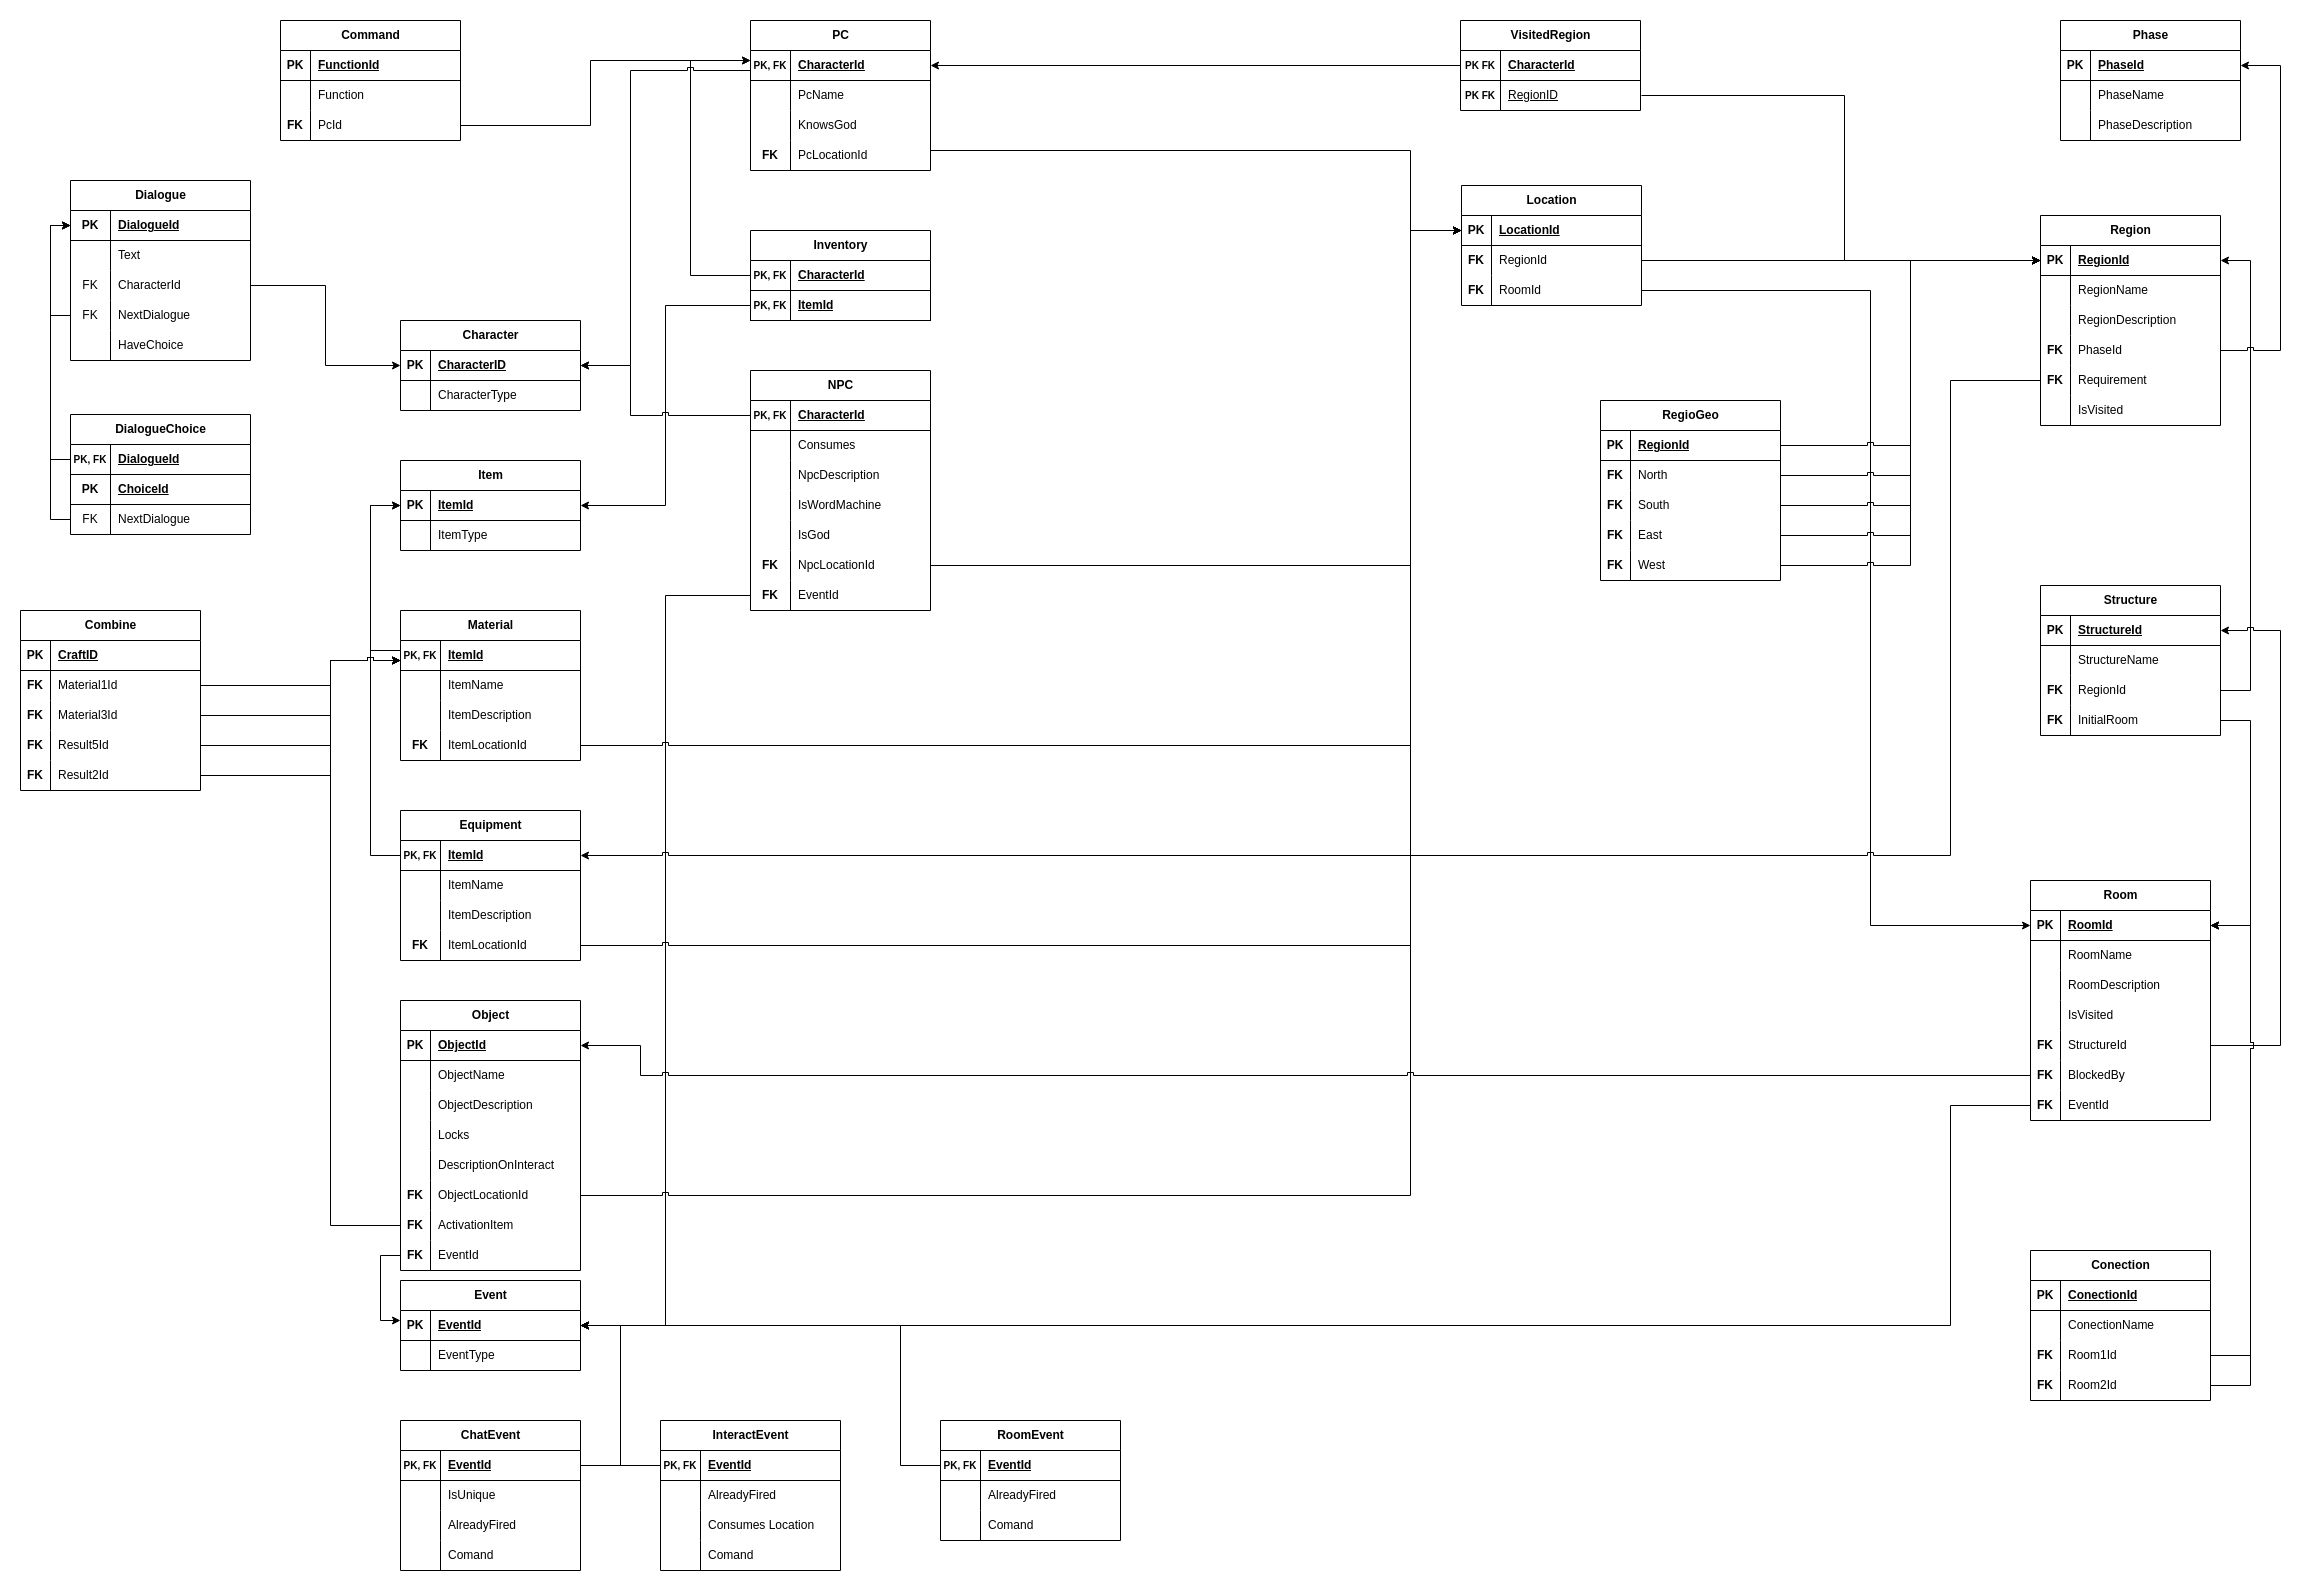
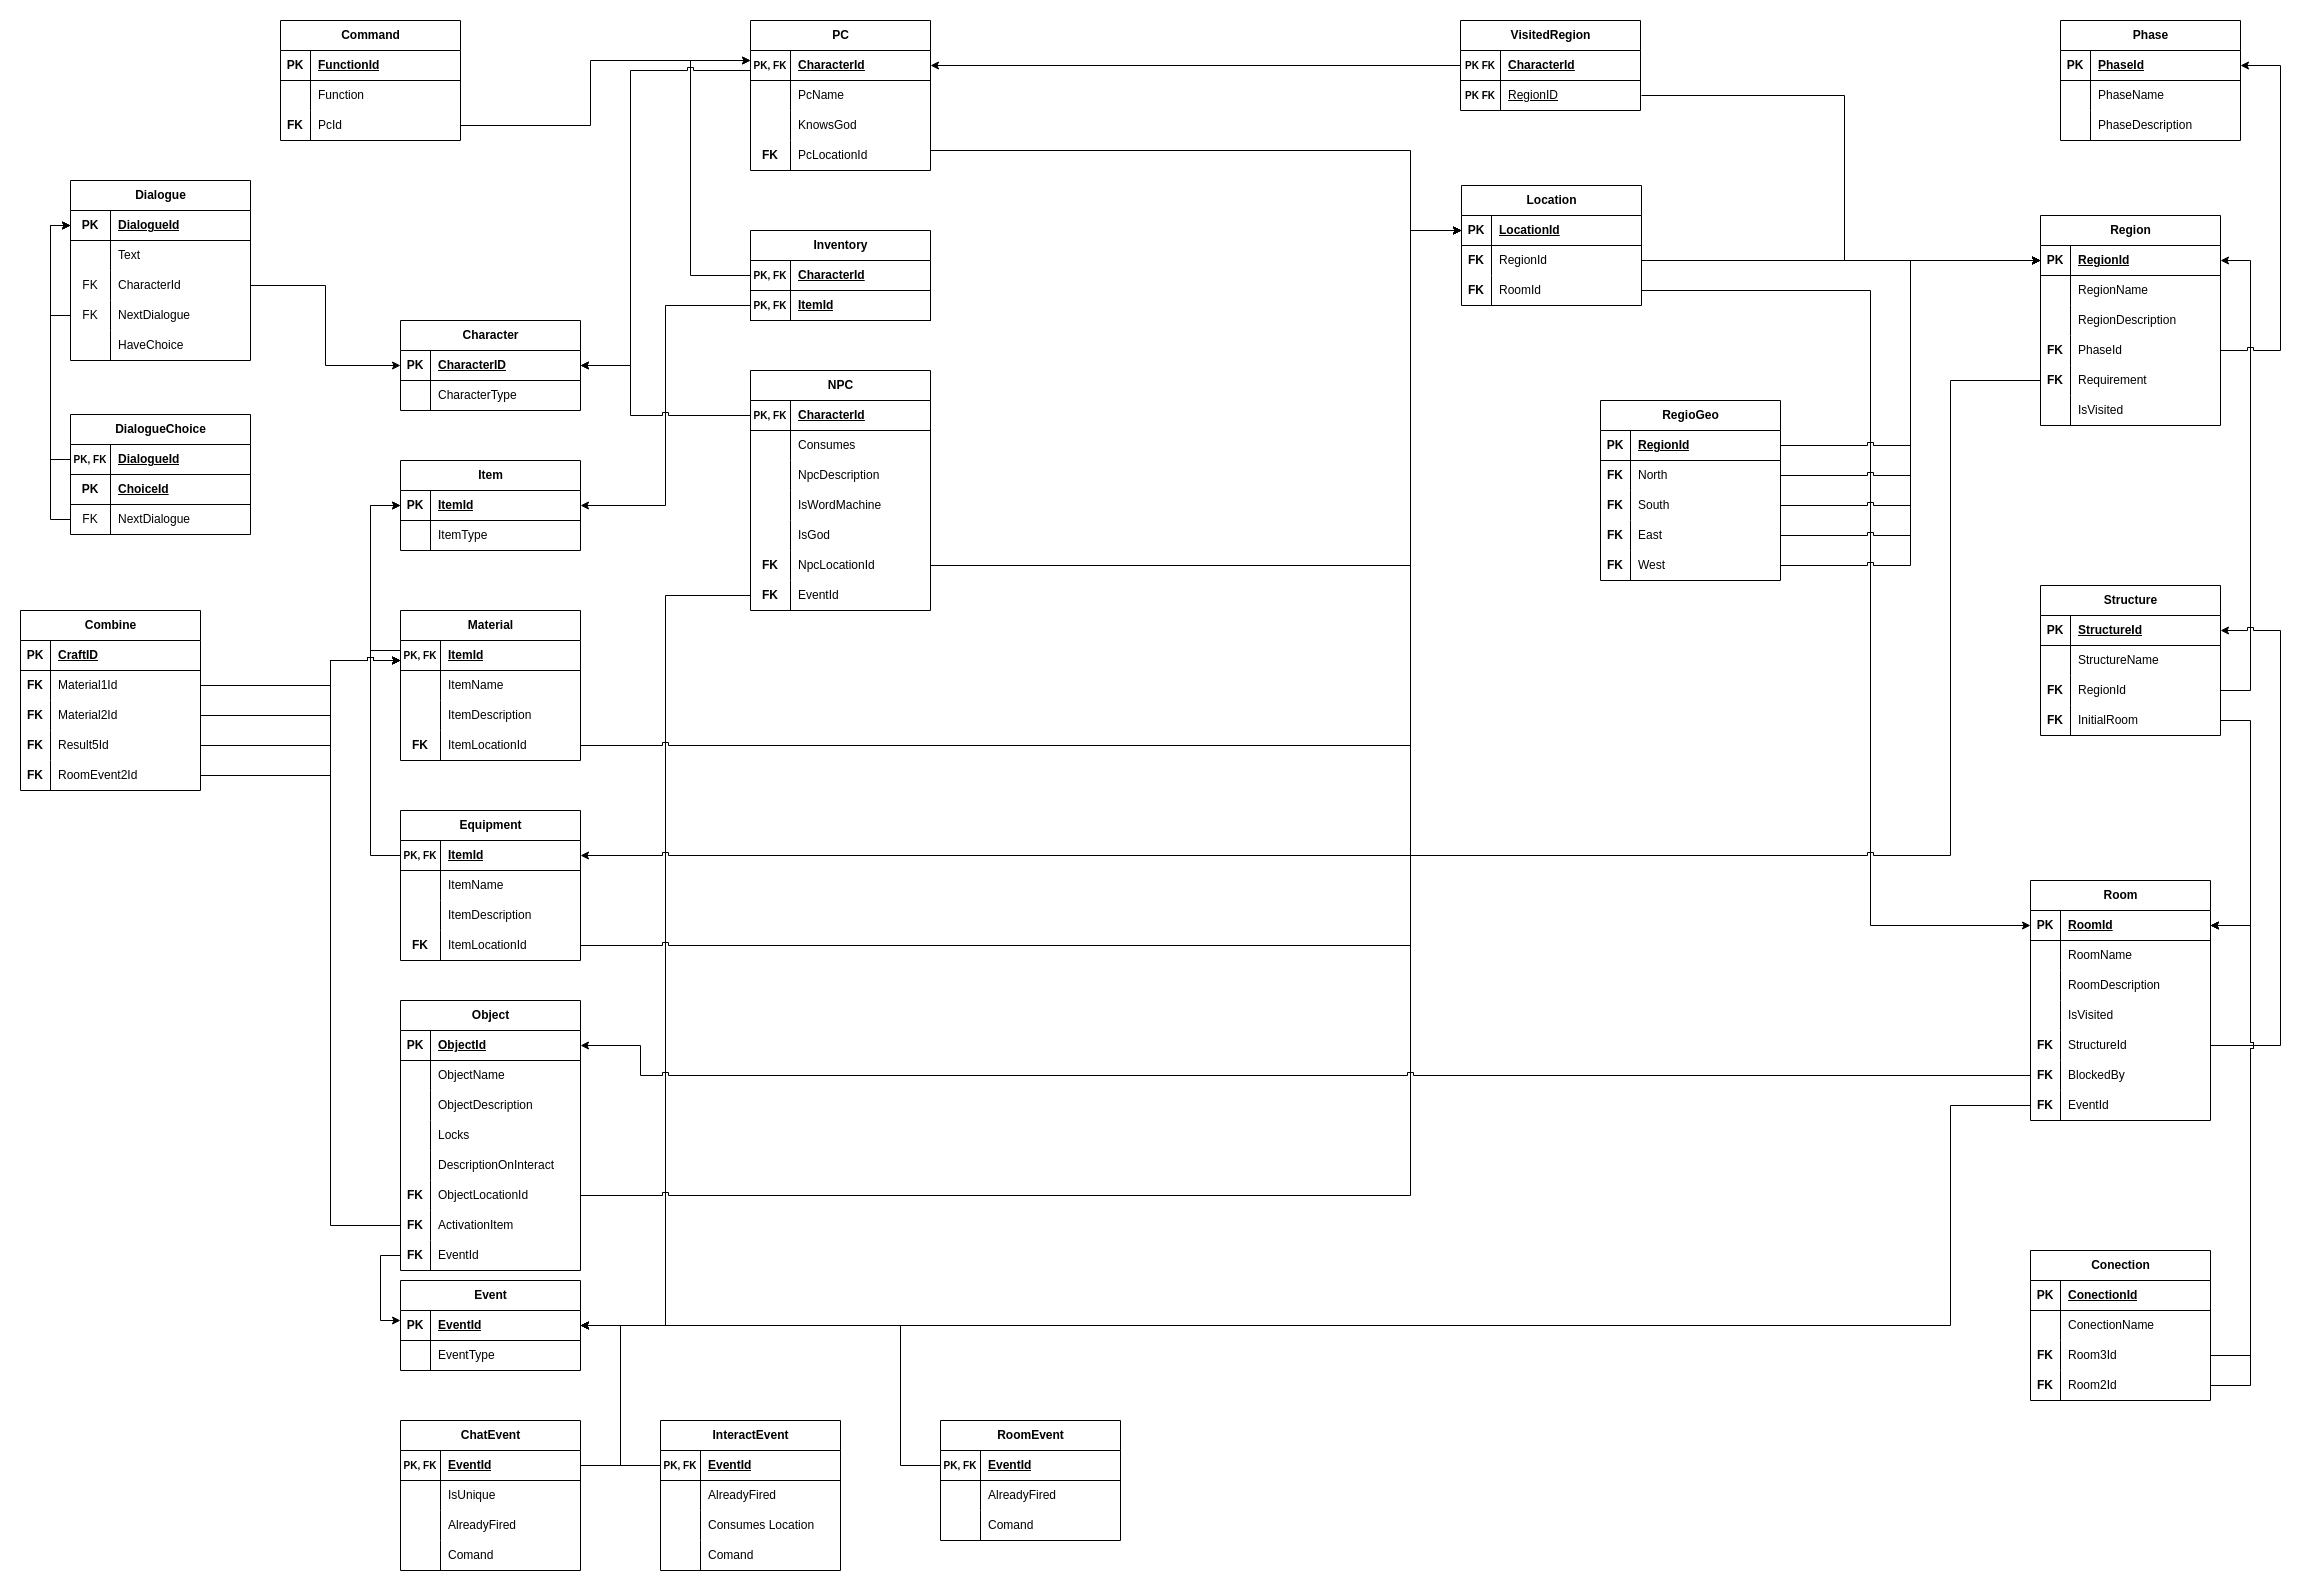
- <mxCell id="36" value="Material3Id" style="shape=partialRectangle;connectable=0;fillColor=none;top=0;left=0;bottom=0;right=0;align=left;spacingLeft=6;overflow=hidden;whiteSpace=wrap;html=1;labelBackgroundColor=none;" parent="34" vertex="1"><mxGeometry x="30" width="150" height="30" as="geometry"><mxRectangle width="150" height="30" as="alternateBounds" /></mxGeometry></mxCell>
+ <mxCell id="36" value="Material2Id" style="shape=partialRectangle;connectable=0;fillColor=none;top=0;left=0;bottom=0;right=0;align=left;spacingLeft=6;overflow=hidden;whiteSpace=wrap;html=1;labelBackgroundColor=none;" parent="34" vertex="1"><mxGeometry x="30" width="150" height="30" as="geometry"><mxRectangle width="150" height="30" as="alternateBounds" /></mxGeometry></mxCell>
- <mxCell id="42" value="Result2Id" style="shape=partialRectangle;connectable=0;fillColor=none;top=0;left=0;bottom=0;right=0;align=left;spacingLeft=6;overflow=hidden;whiteSpace=wrap;html=1;labelBackgroundColor=none;" parent="40" vertex="1"><mxGeometry x="30" width="150" height="30" as="geometry"><mxRectangle width="150" height="30" as="alternateBounds" /></mxGeometry></mxCell>
+ <mxCell id="42" value="RoomEvent2Id" style="shape=partialRectangle;connectable=0;fillColor=none;top=0;left=0;bottom=0;right=0;align=left;spacingLeft=6;overflow=hidden;whiteSpace=wrap;html=1;labelBackgroundColor=none;" parent="40" vertex="1"><mxGeometry x="30" width="150" height="30" as="geometry"><mxRectangle width="150" height="30" as="alternateBounds" /></mxGeometry></mxCell>
- <mxCell id="294" value="Room1Id" style="shape=partialRectangle;connectable=0;fillColor=none;top=0;left=0;bottom=0;right=0;align=left;spacingLeft=6;overflow=hidden;whiteSpace=wrap;html=1;labelBackgroundColor=none;" parent="292" vertex="1"><mxGeometry x="30" width="150" height="30" as="geometry"><mxRectangle width="150" height="30" as="alternateBounds" /></mxGeometry></mxCell>
+ <mxCell id="294" value="Room3Id" style="shape=partialRectangle;connectable=0;fillColor=none;top=0;left=0;bottom=0;right=0;align=left;spacingLeft=6;overflow=hidden;whiteSpace=wrap;html=1;labelBackgroundColor=none;" parent="292" vertex="1"><mxGeometry x="30" width="150" height="30" as="geometry"><mxRectangle width="150" height="30" as="alternateBounds" /></mxGeometry></mxCell>
